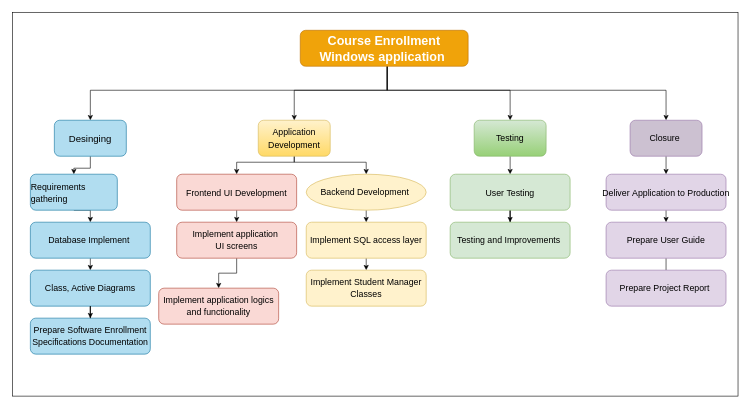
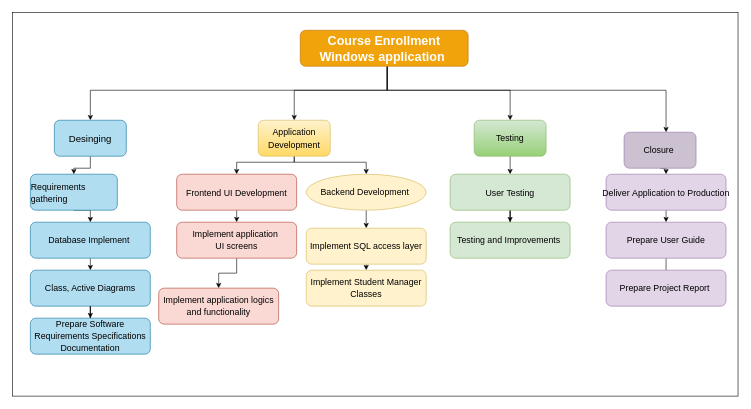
- <mxCell id="16" value="&lt;span lang=&quot;EN-CA&quot; class=&quot;TextRun SCXW31344352 BCX0&quot; style=&quot;margin: 0px; padding: 0px; font-size: 11pt; text-align: left; line-height: 19.425px; font-family: calibri, calibri_embeddedfont, calibri_msfontservice, sans-serif;&quot;&gt;&lt;span class=&quot;NormalTextRun SCXW31344352 BCX0&quot; style=&quot;margin: 0px ; padding: 0px&quot;&gt;Closure&lt;/span&gt;&lt;/span&gt;&lt;span class=&quot;EOP SCXW31344352 BCX0&quot; style=&quot;margin: 0px; padding: 0px; font-size: 11pt; text-align: left; line-height: 19.425px; font-family: calibri, calibri_embeddedfont, calibri_msfontservice, sans-serif;&quot;&gt;&amp;nbsp;&lt;/span&gt;" style="rounded=1;whiteSpace=wrap;html=1;fontSize=16;labelBackgroundColor=none;strokeColor=#9673a6;fillColor=#CCC1D1;" parent="1" vertex="1"><mxGeometry x="1050" y="200" width="120" height="60" as="geometry" /></mxCell>
+ <mxCell id="16" value="&lt;span lang=&quot;EN-CA&quot; class=&quot;TextRun SCXW31344352 BCX0&quot; style=&quot;margin: 0px; padding: 0px; font-size: 11pt; text-align: left; line-height: 19.425px; font-family: calibri, calibri_embeddedfont, calibri_msfontservice, sans-serif;&quot;&gt;&lt;span class=&quot;NormalTextRun SCXW31344352 BCX0&quot; style=&quot;margin: 0px ; padding: 0px&quot;&gt;Closure&lt;/span&gt;&lt;/span&gt;&lt;span class=&quot;EOP SCXW31344352 BCX0&quot; style=&quot;margin: 0px; padding: 0px; font-size: 11pt; text-align: left; line-height: 19.425px; font-family: calibri, calibri_embeddedfont, calibri_msfontservice, sans-serif;&quot;&gt;&amp;nbsp;&lt;/span&gt;" style="rounded=1;whiteSpace=wrap;html=1;fontSize=16;labelBackgroundColor=none;strokeColor=#9673a6;fillColor=#CCC1D1;" parent="1" vertex="1"><mxGeometry x="1040" y="220" width="120" height="60" as="geometry" /></mxCell>
- <mxCell id="30" value="&lt;span class=&quot;NormalTextRun  BCX0 SCXW51410178&quot; style=&quot;margin: 0px ; padding: 0px ; font-family: &amp;#34;calibri&amp;#34; , &amp;#34;calibri_embeddedfont&amp;#34; , &amp;#34;calibri_msfontservice&amp;#34; , sans-serif ; font-size: 14.667px ; text-align: left&quot;&gt;Implement SQL access layer&lt;/span&gt;" style="rounded=1;whiteSpace=wrap;html=1;fontSize=16;labelBackgroundColor=none;fillColor=#fff2cc;strokeColor=#d6b656;" parent="1" vertex="1"><mxGeometry x="510" y="370" width="200" height="60" as="geometry" /></mxCell>
+ <mxCell id="30" value="&lt;span class=&quot;NormalTextRun  BCX0 SCXW51410178&quot; style=&quot;margin: 0px ; padding: 0px ; font-family: &amp;#34;calibri&amp;#34; , &amp;#34;calibri_embeddedfont&amp;#34; , &amp;#34;calibri_msfontservice&amp;#34; , sans-serif ; font-size: 14.667px ; text-align: left&quot;&gt;Implement SQL access layer&lt;/span&gt;" style="rounded=1;whiteSpace=wrap;html=1;fontSize=16;labelBackgroundColor=none;fillColor=#fff2cc;strokeColor=#d6b656;" parent="1" vertex="1"><mxGeometry x="510" y="380" width="200" height="60" as="geometry" /></mxCell>
- <mxCell id="39" value="&lt;div style=&quot;&quot;&gt;&lt;span style=&quot;font-size: 14.667px&quot;&gt;&lt;font face=&quot;calibri, calibri_embeddedfont, calibri_msfontservice, sans-serif&quot;&gt;Prepare Software Enrollment Specifications Documentation&lt;/font&gt;&lt;/span&gt;&lt;/div&gt;" style="rounded=1;whiteSpace=wrap;html=1;fontSize=16;fillColor=#b1ddf0;strokeColor=#10739e;labelBackgroundColor=none;align=center;" parent="1" vertex="1"><mxGeometry x="50" y="530" width="200" height="60" as="geometry" /></mxCell>
+ <mxCell id="39" value="&lt;div style=&quot;&quot;&gt;&lt;span style=&quot;font-size: 14.667px&quot;&gt;&lt;font face=&quot;calibri, calibri_embeddedfont, calibri_msfontservice, sans-serif&quot;&gt;Prepare Software Requirements Specifications Documentation&lt;/font&gt;&lt;/span&gt;&lt;/div&gt;" style="rounded=1;whiteSpace=wrap;html=1;fontSize=16;fillColor=#b1ddf0;strokeColor=#10739e;labelBackgroundColor=none;align=center;" parent="1" vertex="1"><mxGeometry x="50" y="530" width="200" height="60" as="geometry" /></mxCell>
